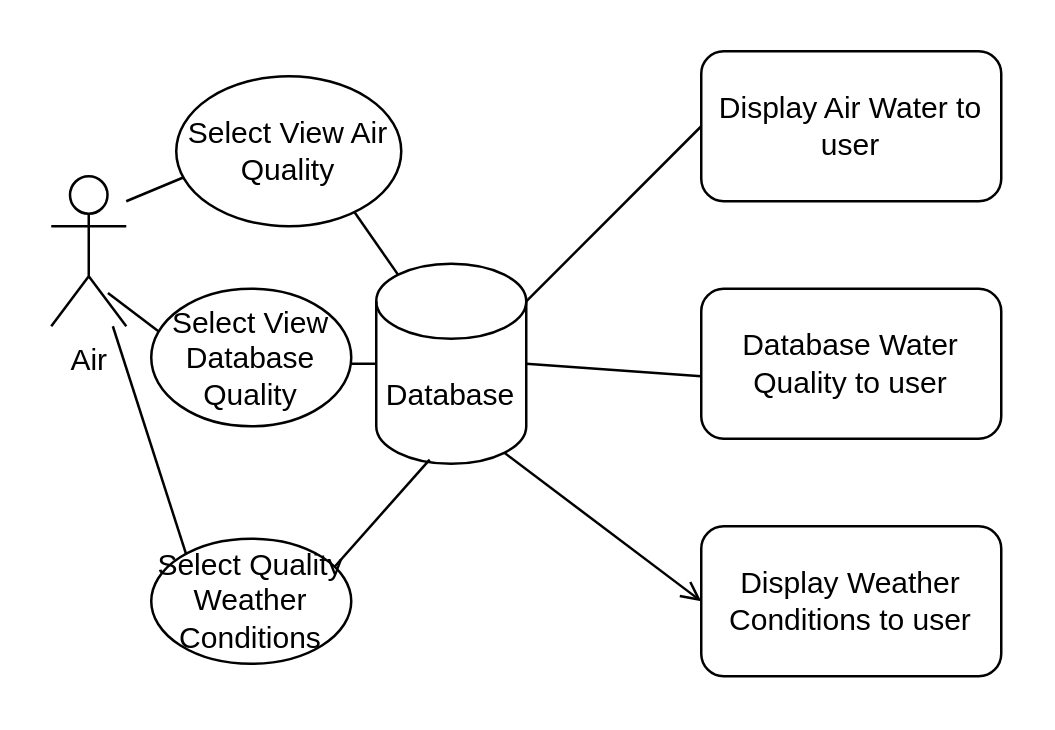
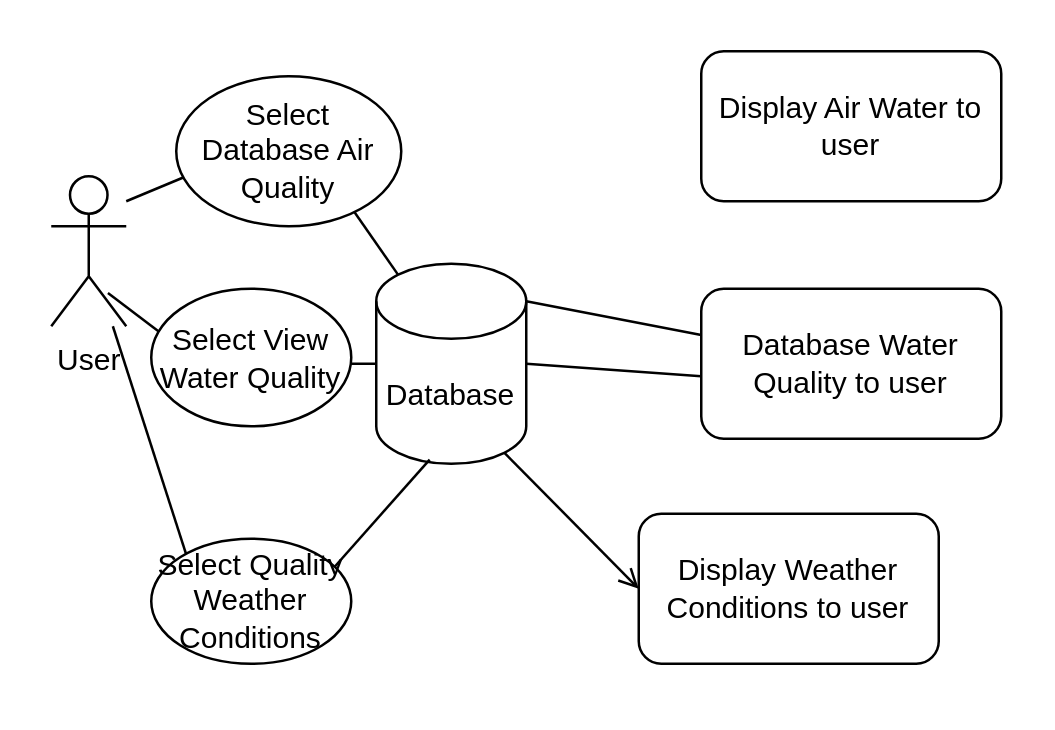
- <mxCell id="16" value="Select View Air Quality" style="ellipse;whiteSpace=wrap;html=1;" vertex="1" parent="1"><mxGeometry x="70" y="30" width="90" height="60" as="geometry" /></mxCell>
+ <mxCell id="16" value="Select Database Air Quality" style="ellipse;whiteSpace=wrap;html=1;" vertex="1" parent="1"><mxGeometry x="70" y="30" width="90" height="60" as="geometry" /></mxCell>
- <mxCell id="13" value="" style="endArrow=none;html=1;rounded=0;entryX=0;entryY=0.5;entryDx=0;entryDy=0;exitX=1;exitY=0.188;exitDx=0;exitDy=0;exitPerimeter=0;" edge="1" parent="1" source="3" target="4"><mxGeometry width="50" height="50" relative="1" as="geometry"><mxPoint x="200" y="120" as="sourcePoint" /><mxPoint x="250" y="70" as="targetPoint" /></mxGeometry></mxCell>
+ <mxCell id="13" value="" style="endArrow=none;html=1;rounded=0;exitX=1;exitY=0.188;exitDx=0;exitDy=0;exitPerimeter=0;" edge="1" parent="1" source="3" target="5"><mxGeometry width="50" height="50" relative="1" as="geometry"><mxPoint x="200" y="120" as="sourcePoint" /><mxPoint x="250" y="70" as="targetPoint" /></mxGeometry></mxCell>
- <mxCell id="17" value="Select View Database Quality" style="ellipse;whiteSpace=wrap;html=1;" vertex="1" parent="1"><mxGeometry x="60" y="115" width="80" height="55" as="geometry" /></mxCell>
+ <mxCell id="17" value="Select View Water Quality" style="ellipse;whiteSpace=wrap;html=1;" vertex="1" parent="1"><mxGeometry x="60" y="115" width="80" height="55" as="geometry" /></mxCell>
- <mxCell id="2" value="Air&lt;div&gt;&lt;br&gt;&lt;/div&gt;" style="shape=umlActor;verticalLabelPosition=bottom;verticalAlign=top;html=1;" vertex="1" parent="1"><mxGeometry x="20" y="70" width="30" height="60" as="geometry" /></mxCell>
+ <mxCell id="2" value="User&lt;div&gt;&lt;br&gt;&lt;/div&gt;" style="shape=umlActor;verticalLabelPosition=bottom;verticalAlign=top;html=1;" vertex="1" parent="1"><mxGeometry x="20" y="70" width="30" height="60" as="geometry" /></mxCell>
- <mxCell id="6" value="Display Weather Conditions to user" style="rounded=1;whiteSpace=wrap;html=1;" vertex="1" parent="1"><mxGeometry x="280" y="210" width="120" height="60" as="geometry" /></mxCell>
+ <mxCell id="6" value="Display Weather Conditions to user" style="rounded=1;whiteSpace=wrap;html=1;" vertex="1" parent="1"><mxGeometry x="255" y="205" width="120" height="60" as="geometry" /></mxCell>
